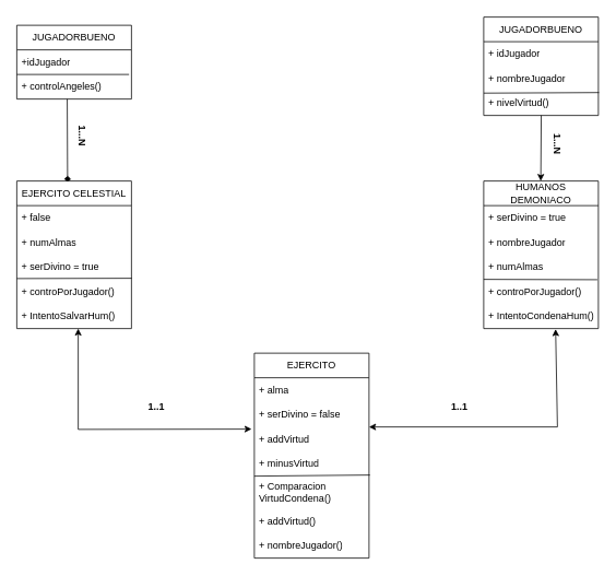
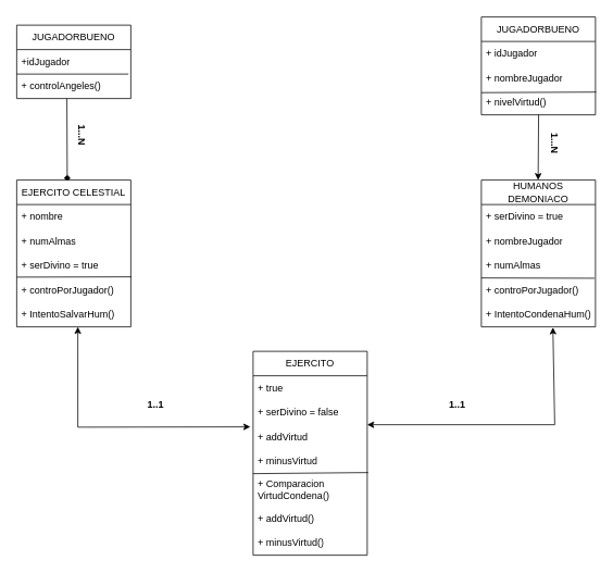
- <mxCell id="23" value="+ false" style="text;strokeColor=none;fillColor=none;align=left;verticalAlign=middle;spacingLeft=4;spacingRight=4;overflow=hidden;points=[[0,0.5],[1,0.5]];portConstraint=eastwest;rotatable=0;whiteSpace=wrap;html=1;" vertex="1" parent="22"><mxGeometry y="30" width="140" height="30" as="geometry" /></mxCell>
+ <mxCell id="23" value="+ nombre" style="text;strokeColor=none;fillColor=none;align=left;verticalAlign=middle;spacingLeft=4;spacingRight=4;overflow=hidden;points=[[0,0.5],[1,0.5]];portConstraint=eastwest;rotatable=0;whiteSpace=wrap;html=1;" vertex="1" parent="22"><mxGeometry y="30" width="140" height="30" as="geometry" /></mxCell>
- <mxCell id="7" value="+ alma" style="text;strokeColor=none;fillColor=none;align=left;verticalAlign=middle;spacingLeft=4;spacingRight=4;overflow=hidden;points=[[0,0.5],[1,0.5]];portConstraint=eastwest;rotatable=0;whiteSpace=wrap;html=1;" vertex="1" parent="6"><mxGeometry y="30" width="140" height="30" as="geometry" /></mxCell>
+ <mxCell id="7" value="+ true" style="text;strokeColor=none;fillColor=none;align=left;verticalAlign=middle;spacingLeft=4;spacingRight=4;overflow=hidden;points=[[0,0.5],[1,0.5]];portConstraint=eastwest;rotatable=0;whiteSpace=wrap;html=1;" vertex="1" parent="6"><mxGeometry y="30" width="140" height="30" as="geometry" /></mxCell>
- <mxCell id="14" value="+ nombreJugador()" style="text;strokeColor=none;fillColor=none;align=left;verticalAlign=middle;spacingLeft=4;spacingRight=4;overflow=hidden;points=[[0,0.5],[1,0.5]];portConstraint=eastwest;rotatable=0;whiteSpace=wrap;html=1;" vertex="1" parent="6"><mxGeometry y="220" width="140" height="30" as="geometry" /></mxCell>
+ <mxCell id="14" value="+ minusVirtud()" style="text;strokeColor=none;fillColor=none;align=left;verticalAlign=middle;spacingLeft=4;spacingRight=4;overflow=hidden;points=[[0,0.5],[1,0.5]];portConstraint=eastwest;rotatable=0;whiteSpace=wrap;html=1;" vertex="1" parent="6"><mxGeometry y="220" width="140" height="30" as="geometry" /></mxCell>
